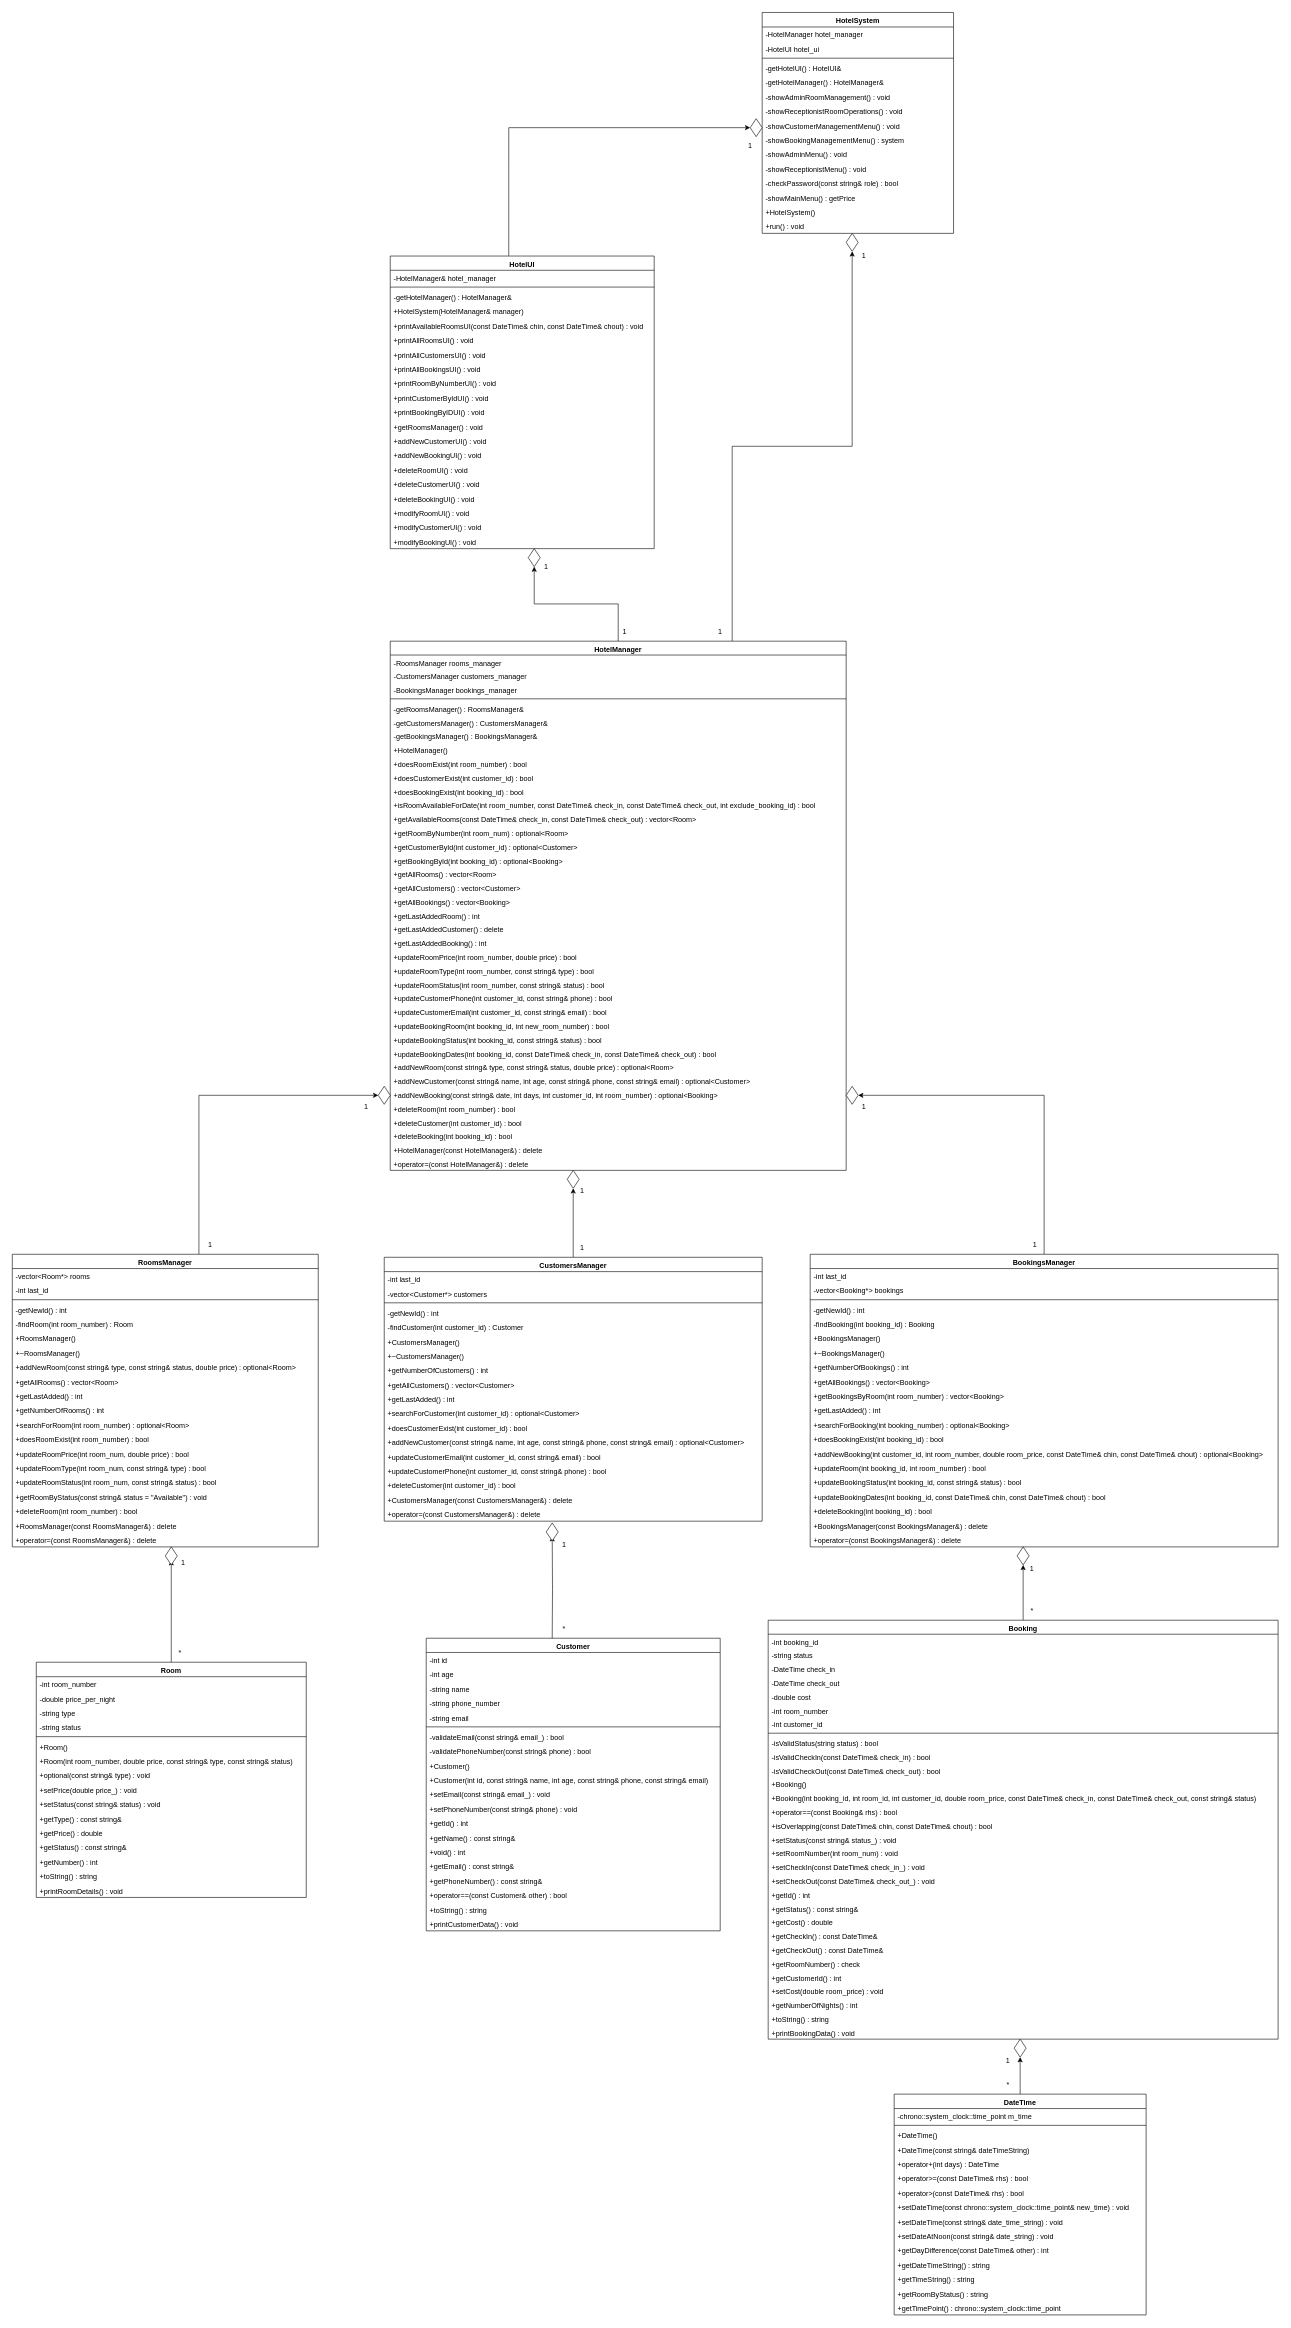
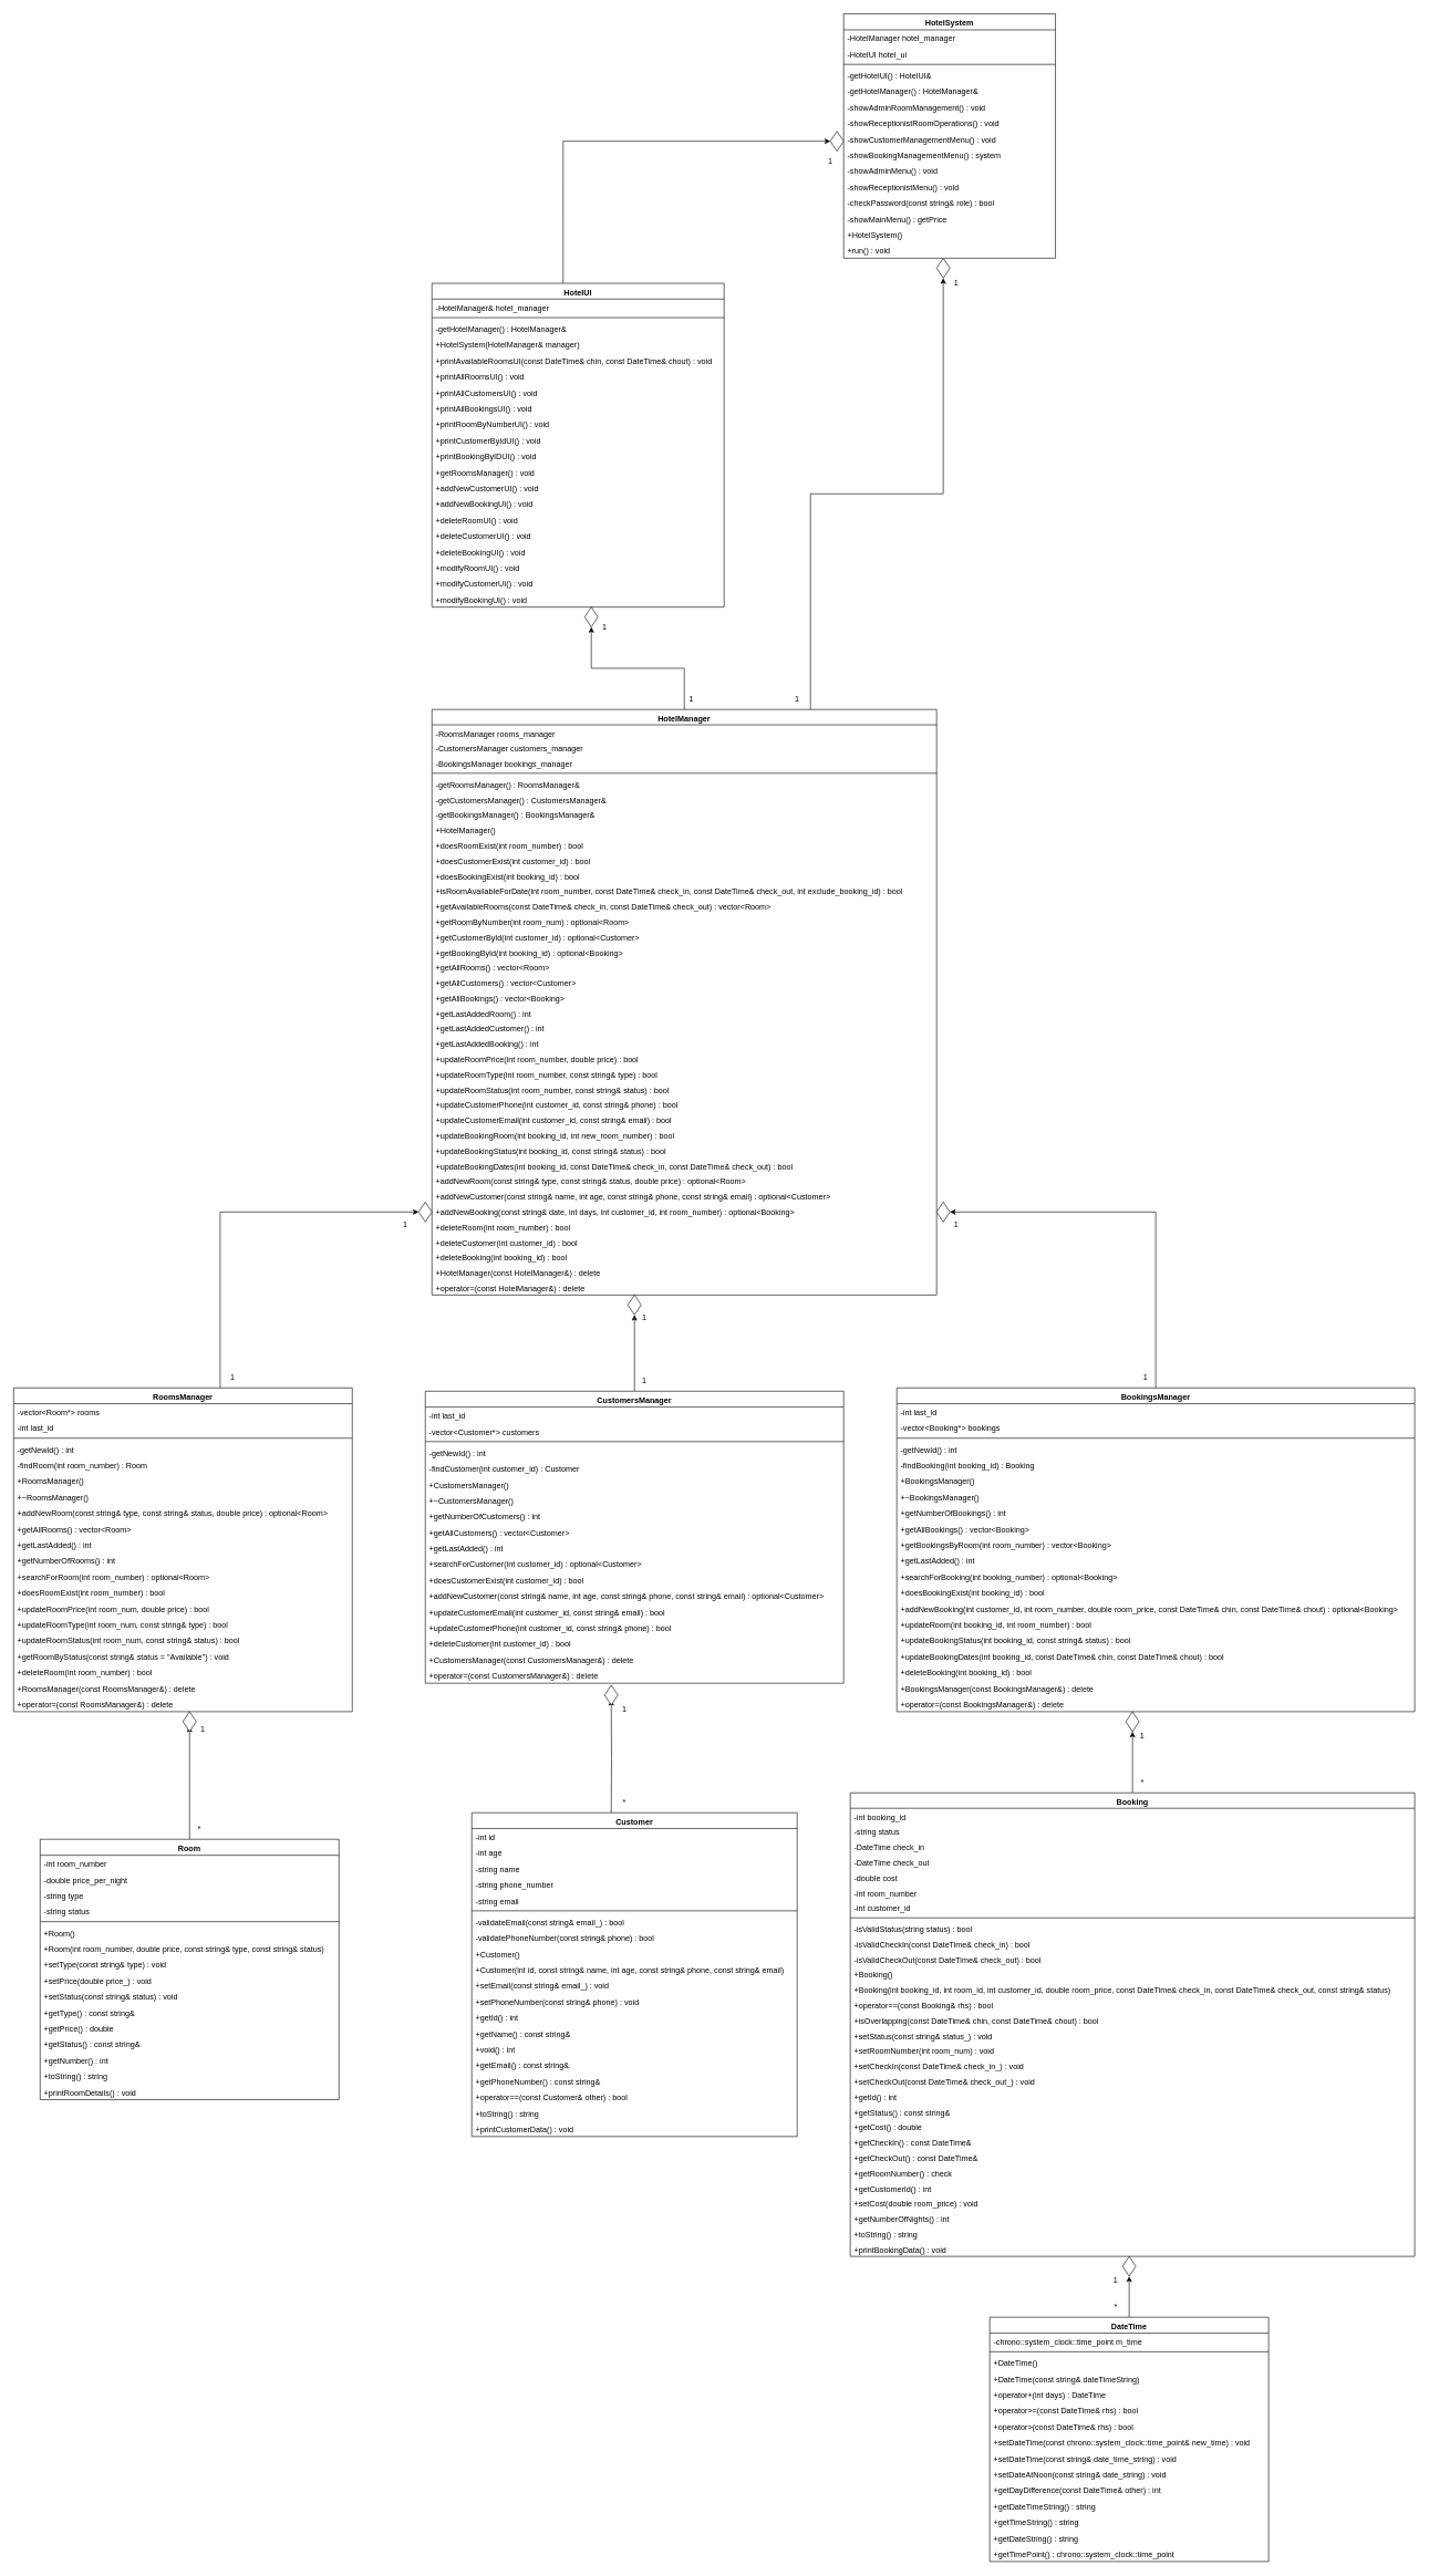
- <mxCell id="177" value="+getLastAddedCustomer() : delete" style="text;strokeColor=none;fillColor=none;align=left;verticalAlign=top;spacingLeft=4;spacingRight=4;overflow=hidden;rotatable=0;points=[[0,0.5],[1,0.5]];portConstraint=eastwest;" parent="156" vertex="1"><mxGeometry y="468.111" width="760" height="23" as="geometry" /></mxCell>
+ <mxCell id="177" value="+getLastAddedCustomer() : int" style="text;strokeColor=none;fillColor=none;align=left;verticalAlign=top;spacingLeft=4;spacingRight=4;overflow=hidden;rotatable=0;points=[[0,0.5],[1,0.5]];portConstraint=eastwest;" parent="156" vertex="1"><mxGeometry y="468.111" width="760" height="23" as="geometry" /></mxCell>
- <mxCell id="11" value="+optional(const string&amp; type) : void" style="text;strokeColor=none;fillColor=none;align=left;verticalAlign=top;spacingLeft=4;spacingRight=4;overflow=hidden;rotatable=0;points=[[0,0.5],[1,0.5]];portConstraint=eastwest;" parent="3" vertex="1"><mxGeometry y="176.087" width="450" height="24" as="geometry" /></mxCell>
+ <mxCell id="11" value="+setType(const string&amp; type) : void" style="text;strokeColor=none;fillColor=none;align=left;verticalAlign=top;spacingLeft=4;spacingRight=4;overflow=hidden;rotatable=0;points=[[0,0.5],[1,0.5]];portConstraint=eastwest;" parent="3" vertex="1"><mxGeometry y="176.087" width="450" height="24" as="geometry" /></mxCell>
- <mxCell id="130" value="+getRoomByStatus() : string" style="text;strokeColor=none;fillColor=none;align=left;verticalAlign=top;spacingLeft=4;spacingRight=4;overflow=hidden;rotatable=0;points=[[0,0.5],[1,0.5]];portConstraint=eastwest;" parent="116" vertex="1"><mxGeometry y="319.988" width="420" height="24" as="geometry" /></mxCell>
+ <mxCell id="130" value="+getDateString() : string" style="text;strokeColor=none;fillColor=none;align=left;verticalAlign=top;spacingLeft=4;spacingRight=4;overflow=hidden;rotatable=0;points=[[0,0.5],[1,0.5]];portConstraint=eastwest;" parent="116" vertex="1"><mxGeometry y="319.988" width="420" height="24" as="geometry" /></mxCell>
